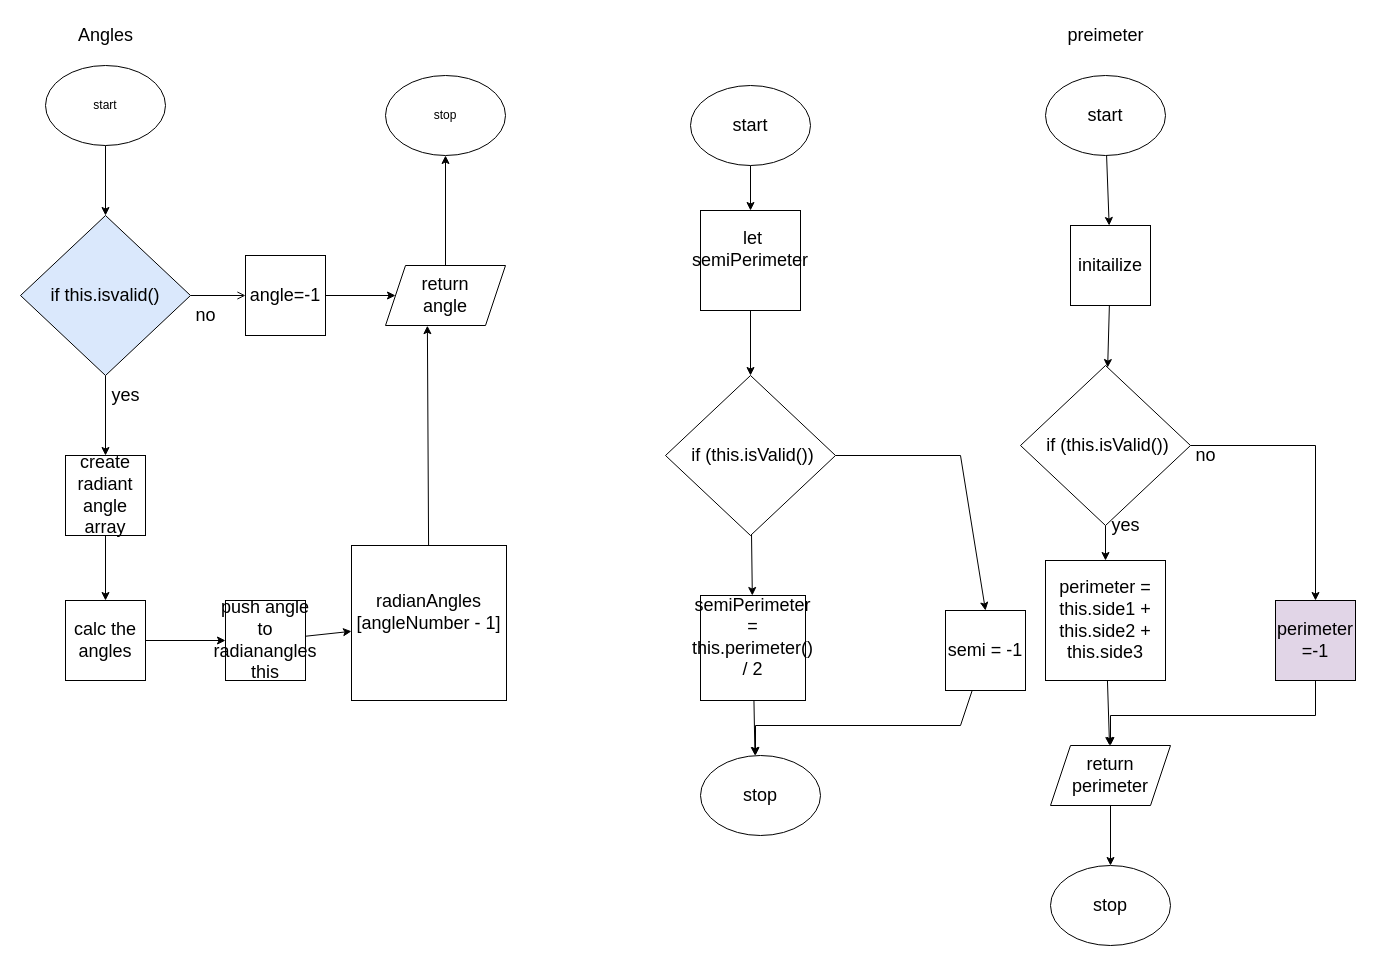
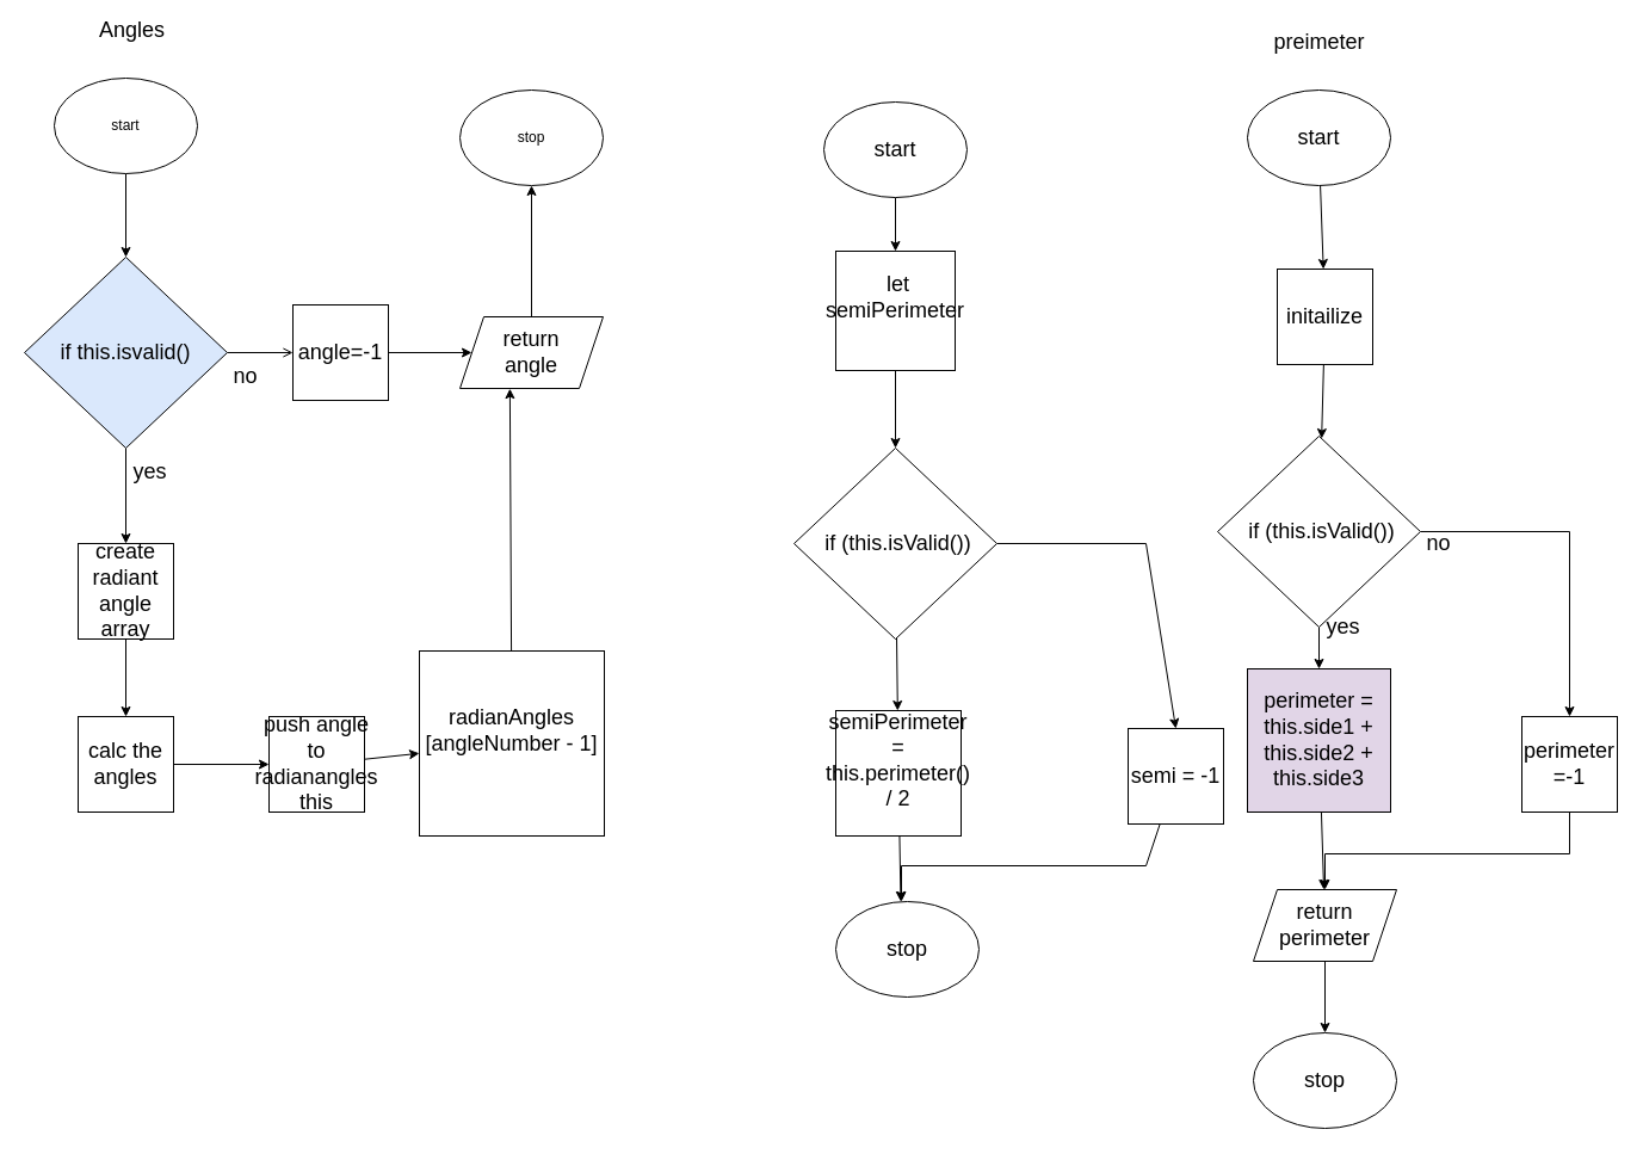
- <mxCell id="5" value="&lt;font style=&quot;font-size: 18px&quot;&gt;Angles&lt;/font&gt;" style="text;html=1;align=center;verticalAlign=middle;resizable=0;points=[];autosize=1;strokeColor=none;fillColor=none;" vertex="1" parent="1"><mxGeometry x="70" y="25" width="70" height="20" as="geometry" /></mxCell>
+ <mxCell id="5" value="&lt;font style=&quot;font-size: 18px&quot;&gt;Angles&lt;/font&gt;" style="text;html=1;align=center;verticalAlign=middle;resizable=0;points=[];autosize=1;strokeColor=none;fillColor=none;" vertex="1" parent="1"><mxGeometry x="75" y="15" width="70" height="20" as="geometry" /></mxCell>
- <mxCell id="31" value="perimeter = this.side1 + this.side2 + this.side3" style="whiteSpace=wrap;html=1;aspect=fixed;fontSize=18;" vertex="1" parent="1"><mxGeometry x="1045" y="560" width="120" height="120" as="geometry" /></mxCell>
+ <mxCell id="31" value="perimeter = this.side1 + this.side2 + this.side3" style="whiteSpace=wrap;html=1;aspect=fixed;fontSize=18;fillColor=#e1d5e7;" vertex="1" parent="1"><mxGeometry x="1045" y="560" width="120" height="120" as="geometry" /></mxCell>
- <mxCell id="35" value="perimeter =-1" style="whiteSpace=wrap;html=1;aspect=fixed;fontSize=18;fillColor=#e1d5e7;" vertex="1" parent="1"><mxGeometry x="1275" y="600" width="80" height="80" as="geometry" /></mxCell>
+ <mxCell id="35" value="perimeter =-1" style="whiteSpace=wrap;html=1;aspect=fixed;fontSize=18;" vertex="1" parent="1"><mxGeometry x="1275" y="600" width="80" height="80" as="geometry" /></mxCell>
